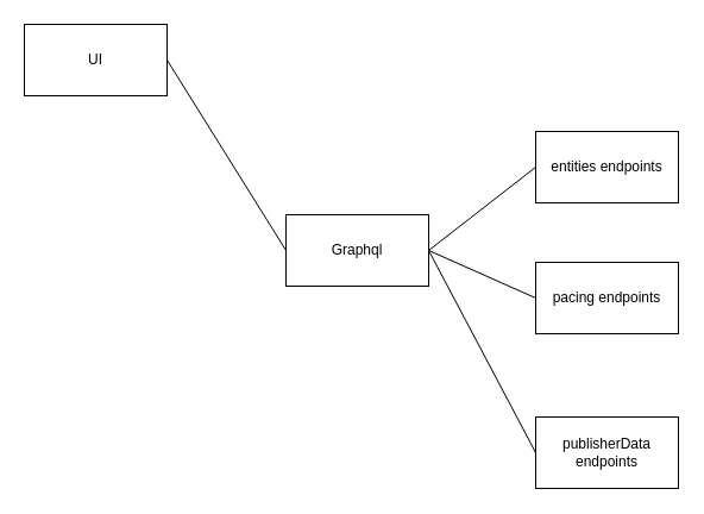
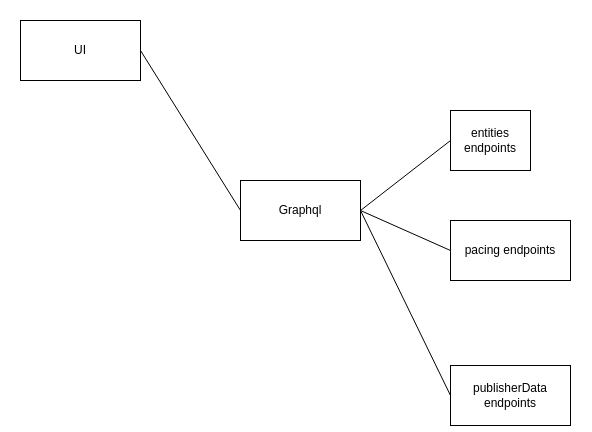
- <mxCell id="5" value="entities endpoints" style="rounded=0;whiteSpace=wrap;html=1;" vertex="1" parent="1"><mxGeometry x="450" y="110" width="120" height="60" as="geometry" /></mxCell>
+ <mxCell id="5" value="entities endpoints" style="rounded=0;whiteSpace=wrap;html=1;" vertex="1" parent="1"><mxGeometry x="450" y="110" width="80" height="60" as="geometry" /></mxCell>
- <mxCell id="6" value="publisherData endpoints" style="rounded=0;whiteSpace=wrap;html=1;" vertex="1" parent="1"><mxGeometry x="450" y="350" width="120" height="60" as="geometry" /></mxCell>
+ <mxCell id="6" value="publisherData endpoints" style="rounded=0;whiteSpace=wrap;html=1;" vertex="1" parent="1"><mxGeometry x="450" y="365" width="120" height="60" as="geometry" /></mxCell>
